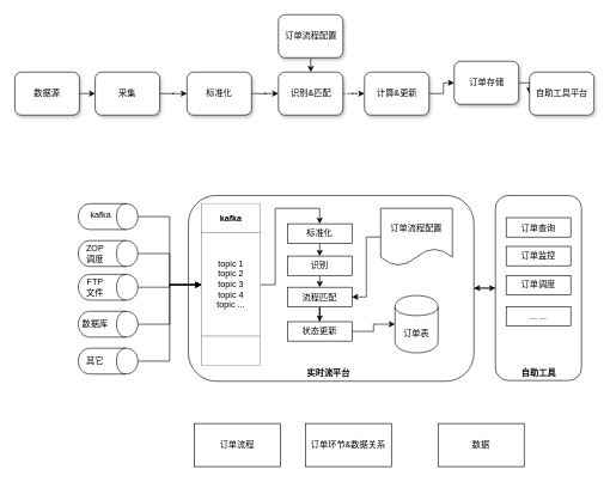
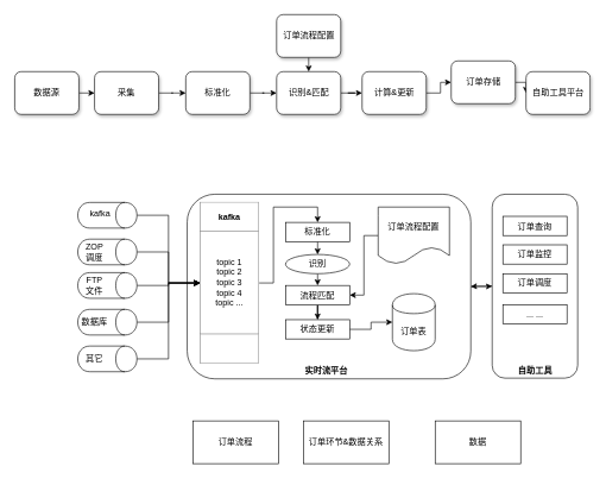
- <mxCell id="49" style="edgeStyle=orthogonalEdgeStyle;rounded=0;orthogonalLoop=1;jettySize=auto;html=1;exitX=1;exitY=0.5;exitDx=0;exitDy=0;dashed=1;" edge="1" parent="1" source="50" target="52"><mxGeometry relative="1" as="geometry" /></mxCell>
+ <mxCell id="49" style="edgeStyle=orthogonalEdgeStyle;rounded=0;orthogonalLoop=1;jettySize=auto;html=1;exitX=1;exitY=0.5;exitDx=0;exitDy=0;" edge="1" parent="1" source="50" target="52"><mxGeometry relative="1" as="geometry" /></mxCell>
- <mxCell id="25" value="识别" style="rounded=0;whiteSpace=wrap;html=1;" vertex="1" parent="1"><mxGeometry x="400" y="356.5" width="90" height="27" as="geometry" /></mxCell>
+ <mxCell id="25" value="识别" style="ellipse;whiteSpace=wrap;html=1;" vertex="1" parent="1"><mxGeometry x="400" y="356.5" width="90" height="27" as="geometry" /></mxCell>
